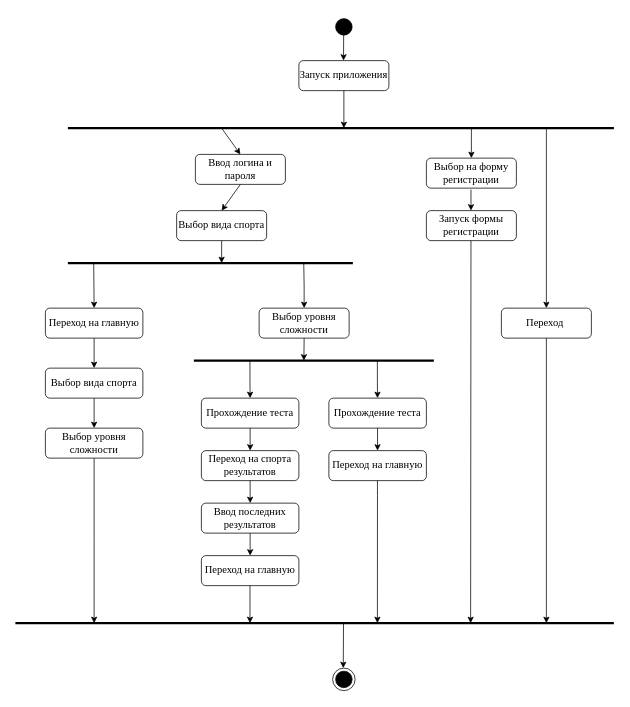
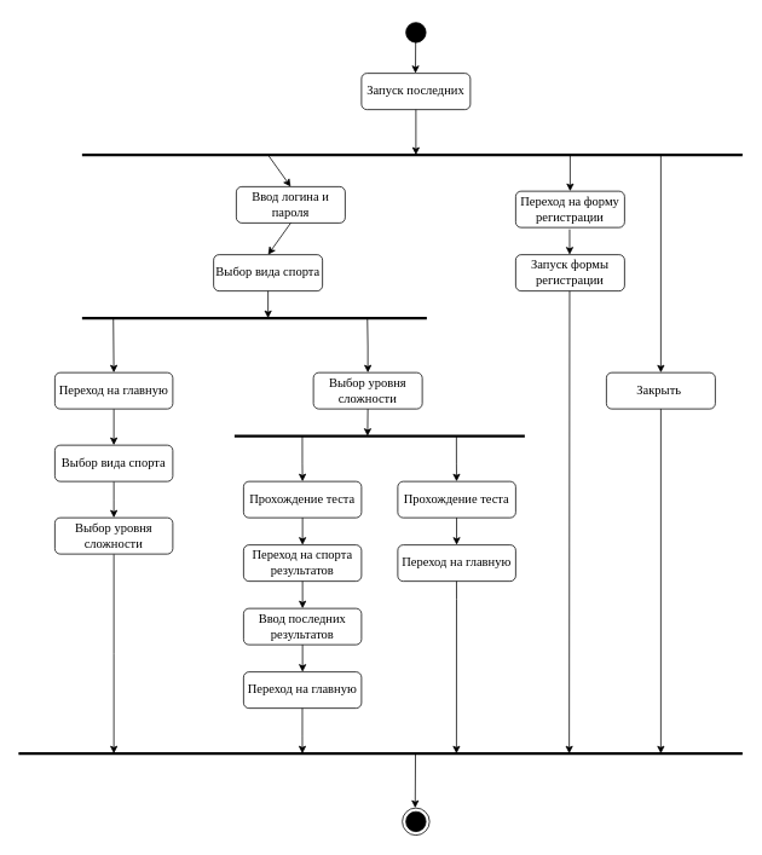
- <mxCell id="3" value="&lt;font style=&quot;vertical-align: inherit; font-size: 14px;&quot;&gt;&lt;font style=&quot;vertical-align: inherit; font-size: 14px;&quot;&gt;Запуск приложения&lt;/font&gt;&lt;/font&gt;" style="rounded=1;whiteSpace=wrap;html=1;fontFamily=isocpeur;fontSize=14;" parent="1" vertex="1"><mxGeometry x="398" y="80" width="120" height="40" as="geometry" /></mxCell>
+ <mxCell id="3" value="&lt;font style=&quot;vertical-align: inherit; font-size: 14px;&quot;&gt;&lt;font style=&quot;vertical-align: inherit; font-size: 14px;&quot;&gt;Запуск последних&lt;/font&gt;&lt;/font&gt;" style="rounded=1;whiteSpace=wrap;html=1;fontFamily=isocpeur;fontSize=14;" parent="1" vertex="1"><mxGeometry x="398" y="80" width="120" height="40" as="geometry" /></mxCell>
- <mxCell id="35" value="&lt;font style=&quot;vertical-align: inherit; font-size: 14px;&quot;&gt;&lt;font style=&quot;vertical-align: inherit; font-size: 14px;&quot;&gt;Выбор на форму регистрации&lt;/font&gt;&lt;/font&gt;" style="rounded=1;whiteSpace=wrap;html=1;fontFamily=isocpeur;fontSize=14;" vertex="1" parent="1"><mxGeometry x="568" y="210" width="120" height="40" as="geometry" /></mxCell>
+ <mxCell id="35" value="&lt;font style=&quot;vertical-align: inherit; font-size: 14px;&quot;&gt;&lt;font style=&quot;vertical-align: inherit; font-size: 14px;&quot;&gt;Переход на форму регистрации&lt;/font&gt;&lt;/font&gt;" style="rounded=1;whiteSpace=wrap;html=1;fontFamily=isocpeur;fontSize=14;" vertex="1" parent="1"><mxGeometry x="568" y="210" width="120" height="40" as="geometry" /></mxCell>
- <mxCell id="17" value="Переход&amp;nbsp;" style="rounded=1;whiteSpace=wrap;html=1;fontFamily=isocpeur;fontSize=14;" parent="1" vertex="1"><mxGeometry x="668" y="410" width="120" height="40" as="geometry" /></mxCell>
+ <mxCell id="17" value="Закрыть&amp;nbsp;" style="rounded=1;whiteSpace=wrap;html=1;fontFamily=isocpeur;fontSize=14;" parent="1" vertex="1"><mxGeometry x="668" y="410" width="120" height="40" as="geometry" /></mxCell>
